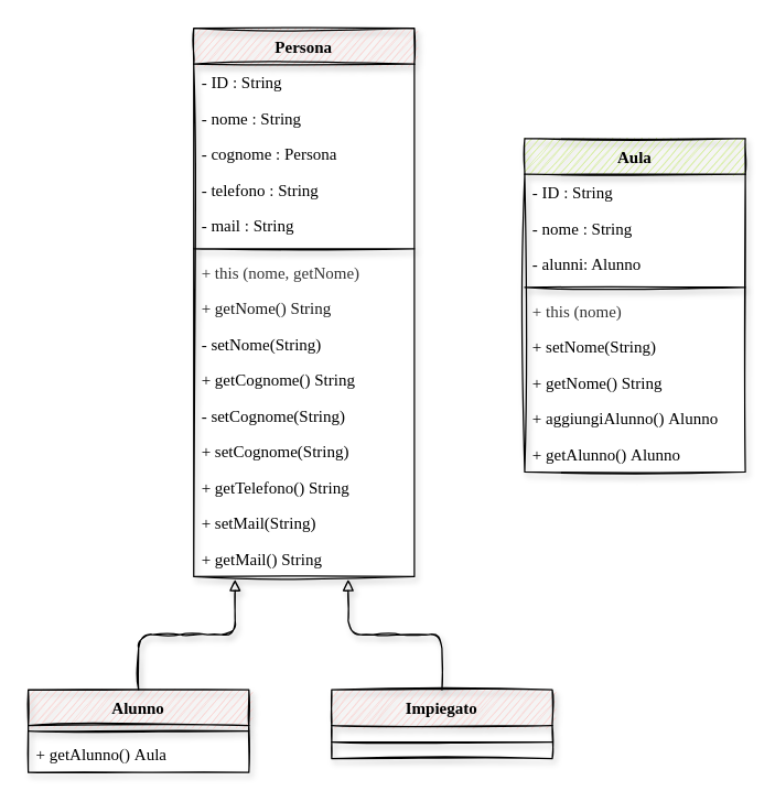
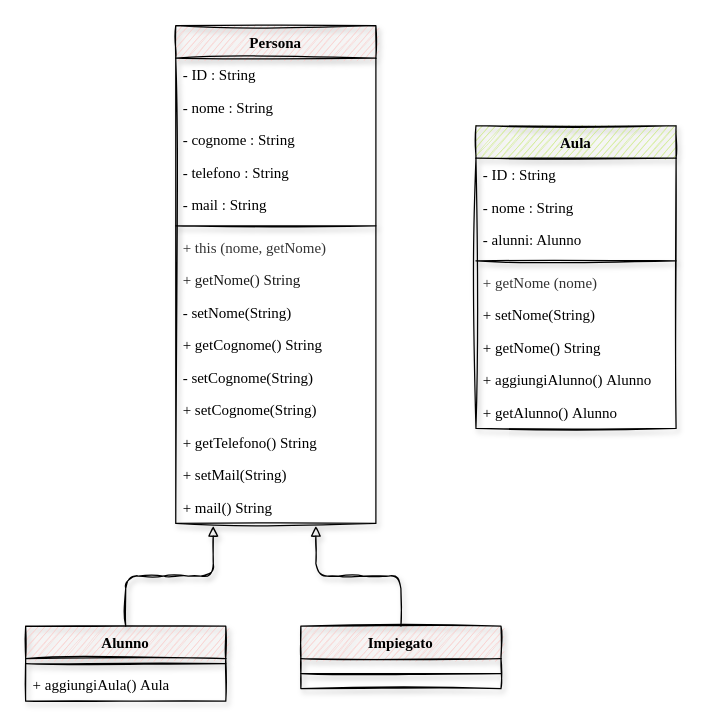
- <mxCell id="5" value="- cognome : Persona" style="text;align=left;verticalAlign=top;spacingLeft=4;spacingRight=4;overflow=hidden;rotatable=0;points=[[0,0.5],[1,0.5]];portConstraint=eastwest;strokeWidth=2;sketch=1;fontFamily=Comic Sans MS;" parent="2" vertex="1"><mxGeometry y="78" width="160" height="26" as="geometry" /></mxCell>
+ <mxCell id="5" value="- cognome : String" style="text;align=left;verticalAlign=top;spacingLeft=4;spacingRight=4;overflow=hidden;rotatable=0;points=[[0,0.5],[1,0.5]];portConstraint=eastwest;strokeWidth=2;sketch=1;fontFamily=Comic Sans MS;" parent="2" vertex="1"><mxGeometry y="78" width="160" height="26" as="geometry" /></mxCell>
- <mxCell id="30" value="+ this (nome)" style="text;strokeColor=none;fillColor=none;align=left;verticalAlign=top;spacingLeft=4;spacingRight=4;overflow=hidden;rotatable=0;points=[[0,0.5],[1,0.5]];portConstraint=eastwest;fontFamily=Comic Sans MS;textOpacity=80;" vertex="1" parent="25"><mxGeometry y="112" width="160" height="26" as="geometry" /></mxCell>
+ <mxCell id="30" value="+ getNome (nome)" style="text;strokeColor=none;fillColor=none;align=left;verticalAlign=top;spacingLeft=4;spacingRight=4;overflow=hidden;rotatable=0;points=[[0,0.5],[1,0.5]];portConstraint=eastwest;fontFamily=Comic Sans MS;textOpacity=80;" vertex="1" parent="25"><mxGeometry y="112" width="160" height="26" as="geometry" /></mxCell>
- <mxCell id="17" value="+ getMail() String" style="text;strokeColor=none;fillColor=none;align=left;verticalAlign=top;spacingLeft=4;spacingRight=4;overflow=hidden;rotatable=0;points=[[0,0.5],[1,0.5]];portConstraint=eastwest;fontFamily=Comic Sans MS;" parent="2" vertex="1"><mxGeometry y="372" width="160" height="26" as="geometry" /></mxCell>
+ <mxCell id="17" value="+ mail() String" style="text;strokeColor=none;fillColor=none;align=left;verticalAlign=top;spacingLeft=4;spacingRight=4;overflow=hidden;rotatable=0;points=[[0,0.5],[1,0.5]];portConstraint=eastwest;fontFamily=Comic Sans MS;" parent="2" vertex="1"><mxGeometry y="372" width="160" height="26" as="geometry" /></mxCell>
- <mxCell id="20" value="+ getAlunno() Aula" style="text;strokeColor=none;fillColor=none;align=left;verticalAlign=top;spacingLeft=4;spacingRight=4;overflow=hidden;rotatable=0;points=[[0,0.5],[1,0.5]];portConstraint=eastwest;fontFamily=Comic Sans MS;" vertex="1" parent="18"><mxGeometry y="34" width="160" height="26" as="geometry" /></mxCell>
+ <mxCell id="20" value="+ aggiungiAula() Aula" style="text;strokeColor=none;fillColor=none;align=left;verticalAlign=top;spacingLeft=4;spacingRight=4;overflow=hidden;rotatable=0;points=[[0,0.5],[1,0.5]];portConstraint=eastwest;fontFamily=Comic Sans MS;" vertex="1" parent="18"><mxGeometry y="34" width="160" height="26" as="geometry" /></mxCell>
